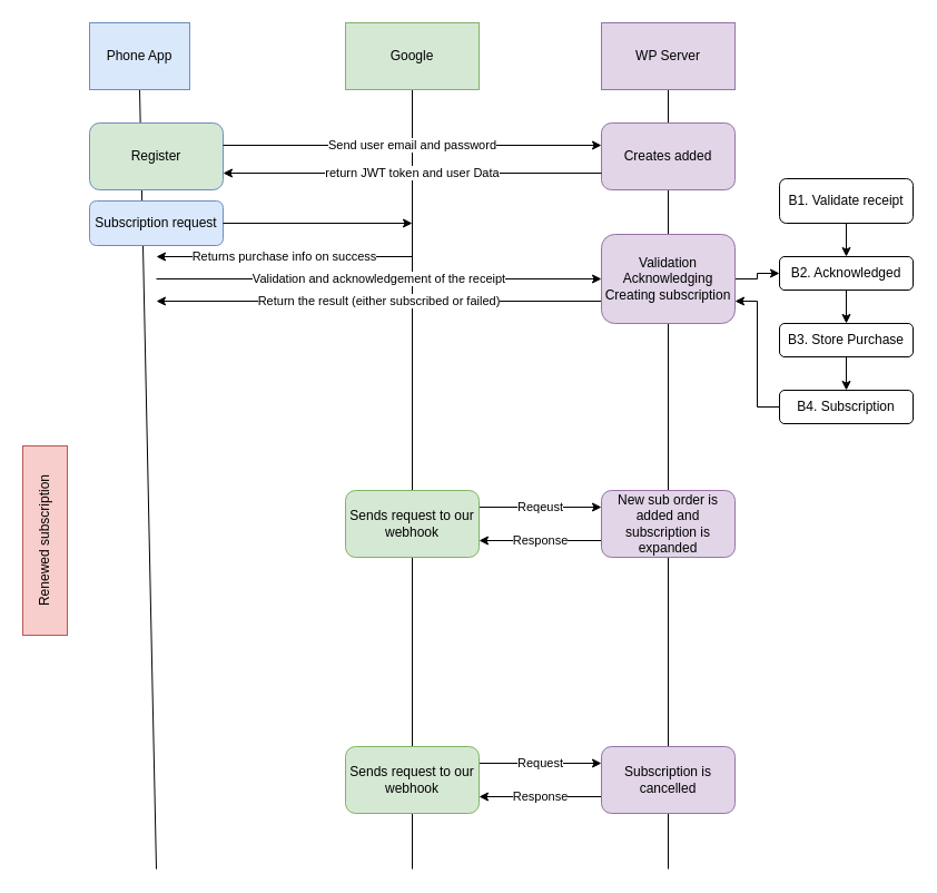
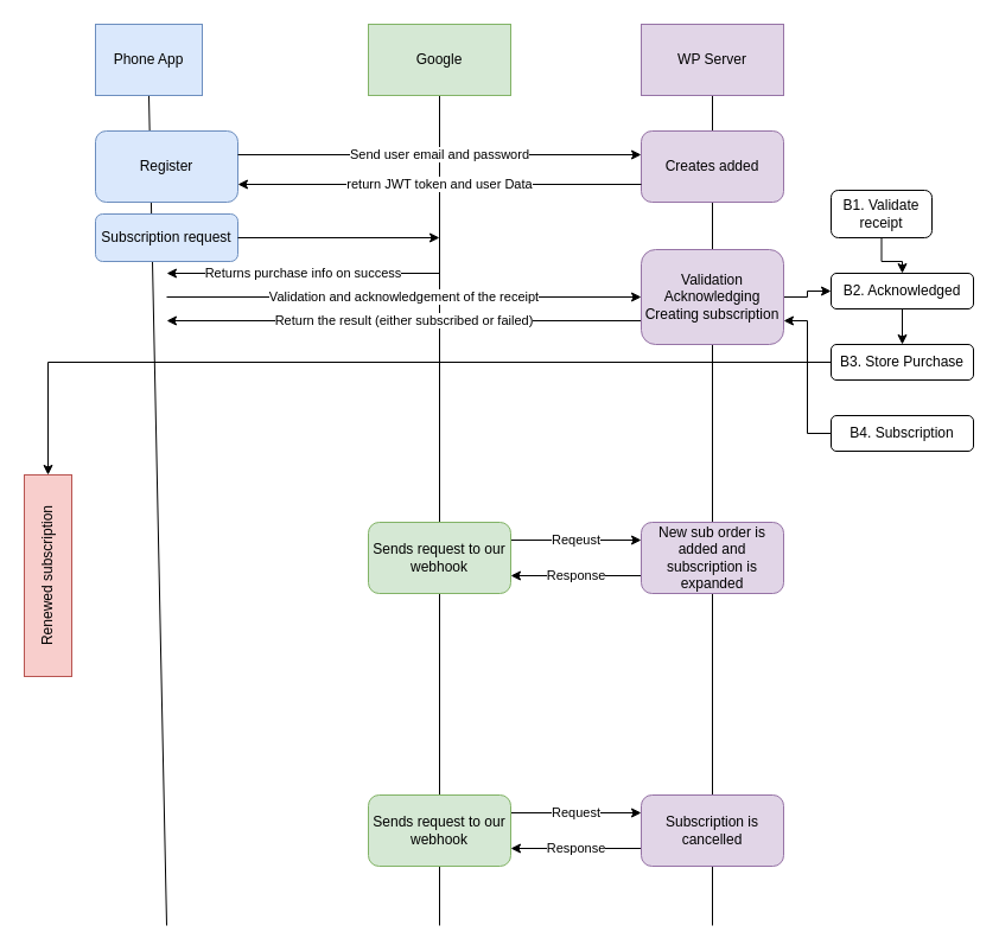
- <mxCell id="10" value="Register" style="rounded=1;whiteSpace=wrap;html=1;fillColor=#d5e8d4;strokeColor=#6c8ebf;" vertex="1" parent="1"><mxGeometry x="80" y="110" width="120" height="60" as="geometry" /></mxCell>
+ <mxCell id="10" value="Register" style="rounded=1;whiteSpace=wrap;html=1;fillColor=#dae8fc;strokeColor=#6c8ebf;" vertex="1" parent="1"><mxGeometry x="80" y="110" width="120" height="60" as="geometry" /></mxCell>
- <mxCell id="22" value="&lt;div&gt;B1. Validate receipt&lt;/div&gt;" style="rounded=1;whiteSpace=wrap;html=1;" vertex="1" parent="1"><mxGeometry x="700" y="160" width="120" height="40" as="geometry" /></mxCell>
+ <mxCell id="22" value="&lt;div&gt;B1. Validate receipt&lt;/div&gt;" style="rounded=1;whiteSpace=wrap;html=1;" vertex="1" parent="1"><mxGeometry x="700" y="160" width="85" height="40" as="geometry" /></mxCell>
- <mxCell id="27" style="edgeStyle=orthogonalEdgeStyle;rounded=0;orthogonalLoop=1;jettySize=auto;html=1;" edge="1" parent="1" source="28" target="26"><mxGeometry relative="1" as="geometry" /></mxCell>
+ <mxCell id="27" style="edgeStyle=orthogonalEdgeStyle;rounded=0;orthogonalLoop=1;jettySize=auto;html=1;" edge="1" parent="1" source="28" target="9"><mxGeometry relative="1" as="geometry" /></mxCell>
